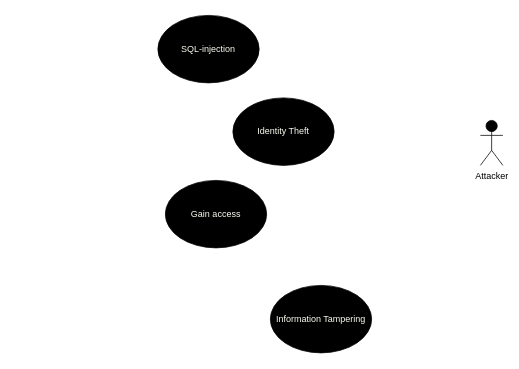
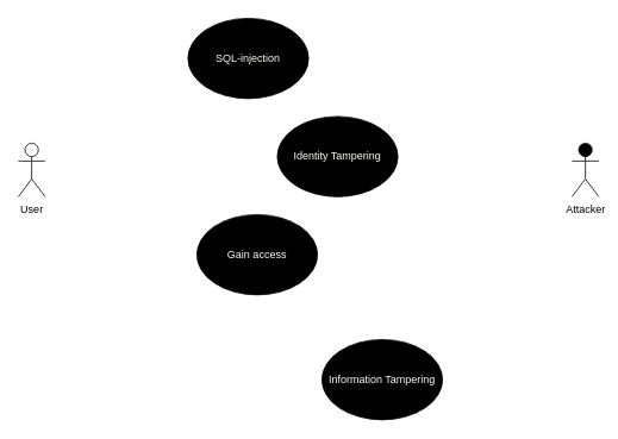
- <mxCell id="5" value="&lt;font color=&quot;#fbfff2&quot;&gt;Identity Theft&lt;br&gt;&lt;/font&gt;" style="ellipse;whiteSpace=wrap;html=1;fillColor=#000000;" vertex="1" parent="1"><mxGeometry x="310" y="130" width="135" height="90" as="geometry" /></mxCell>
+ <mxCell id="5" value="&lt;font color=&quot;#fbfff2&quot;&gt;Identity Tampering&lt;br&gt;&lt;/font&gt;" style="ellipse;whiteSpace=wrap;html=1;fillColor=#000000;" vertex="1" parent="1"><mxGeometry x="310" y="130" width="135" height="90" as="geometry" /></mxCell>
+ <mxCell id="2" value="User" style="shape=umlActor;verticalLabelPosition=bottom;verticalAlign=top;html=1;outlineConnect=0;" vertex="1" parent="1"><mxGeometry x="20" y="160" width="30" height="60" as="geometry" /></mxCell>
